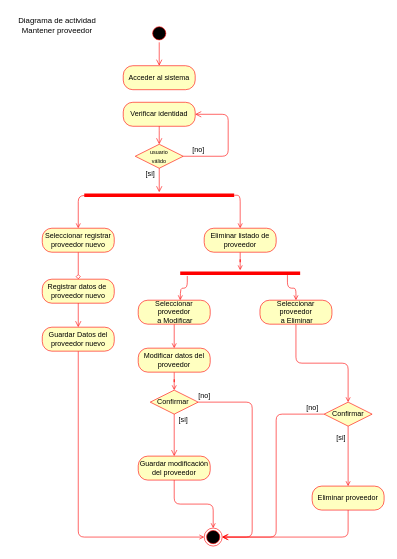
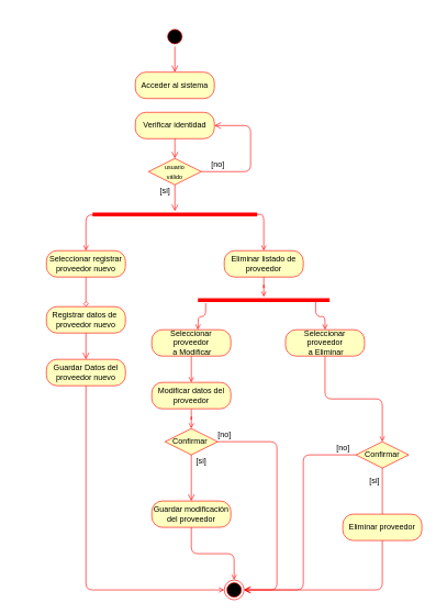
- <mxCell id="47" value="&lt;span style=&quot;color: rgb(0 , 0 , 0) ; font-family: &amp;#34;helvetica&amp;#34; ; font-size: 13px ; font-style: normal ; font-weight: 400 ; letter-spacing: normal ; text-indent: 0px ; text-transform: none ; word-spacing: 0px ; display: inline ; float: none&quot;&gt;Diagrama de actividad&lt;/span&gt;&lt;br style=&quot;color: rgb(0 , 0 , 0) ; font-family: &amp;#34;helvetica&amp;#34; ; font-size: 13px ; font-style: normal ; font-weight: 400 ; letter-spacing: normal ; text-indent: 0px ; text-transform: none ; word-spacing: 0px&quot;&gt;&lt;font color=&quot;#000000&quot; face=&quot;helvetica&quot;&gt;&lt;span style=&quot;font-size: 13px&quot;&gt;Mantener proveedor&lt;/span&gt;&lt;/font&gt;" style="text;whiteSpace=wrap;html=1;labelBackgroundColor=#ffffff;align=center;" parent="1" vertex="1"><mxGeometry x="20" y="20" width="150" height="40" as="geometry" /></mxCell>
- <mxCell id="39" value="Eliminar proveedor" style="rounded=1;whiteSpace=wrap;html=1;arcSize=40;fontColor=#000000;fillColor=#ffffc0;strokeColor=#ff0000;" parent="1" vertex="1"><mxGeometry x="520" y="810" width="120" height="40" as="geometry" /></mxCell>
+ <mxCell id="39" value="Eliminar proveedor" style="rounded=1;whiteSpace=wrap;html=1;arcSize=40;fontColor=#000000;fillColor=#ffffc0;strokeColor=#ff0000;" parent="1" vertex="1"><mxGeometry x="520" y="780" width="120" height="40" as="geometry" /></mxCell>
